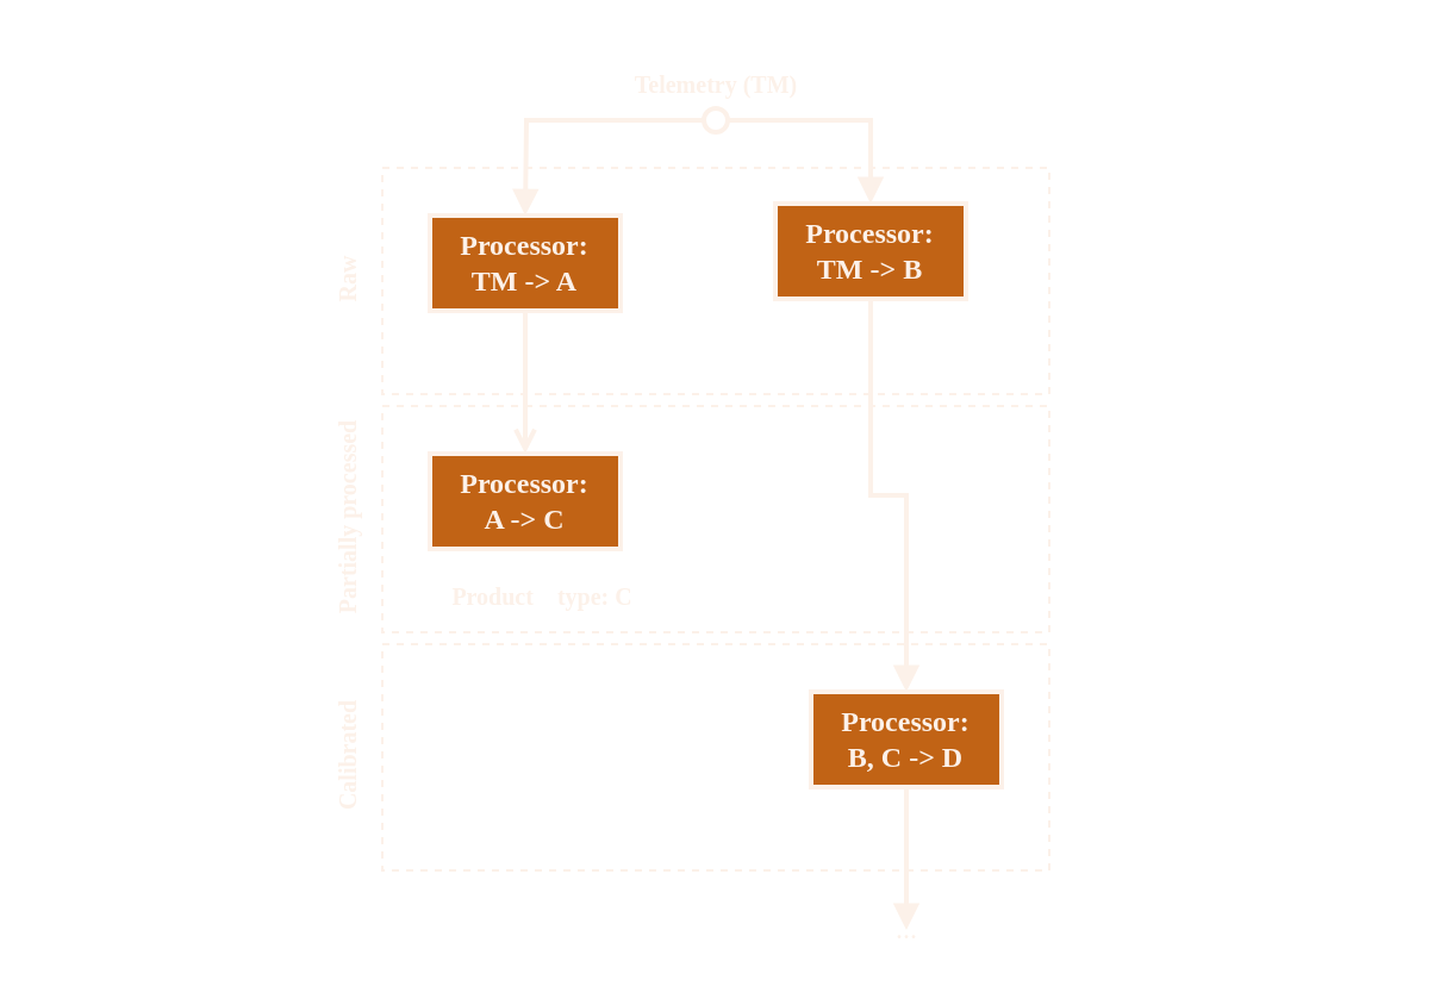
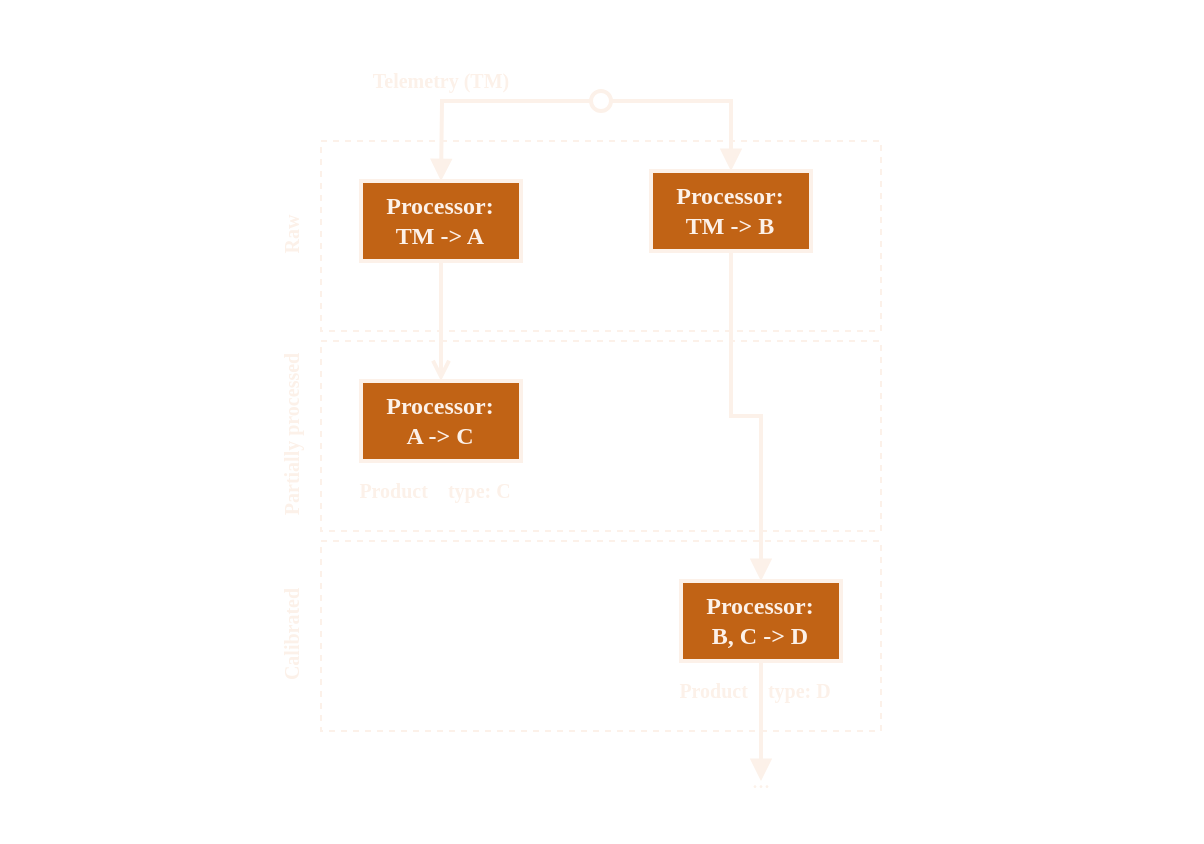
- <mxCell id="16" value="&lt;b&gt;&lt;font style=&quot;font-size: 10px&quot;&gt;Telemetry (TM)&lt;/font&gt;&lt;/b&gt;" style="text;html=1;align=center;verticalAlign=middle;resizable=0;points=[];autosize=1;fontSize=12;fontFamily=Fira Sans;fontColor=#FCF1E9;" vertex="1" parent="1"><mxGeometry x="260" y="25" width="80" height="20" as="geometry" /></mxCell>
+ <mxCell id="16" value="&lt;b&gt;&lt;font style=&quot;font-size: 10px&quot;&gt;Telemetry (TM)&lt;/font&gt;&lt;/b&gt;" style="text;html=1;align=center;verticalAlign=middle;resizable=0;points=[];autosize=1;fontSize=12;fontFamily=Fira Sans;fontColor=#FCF1E9;" vertex="1" parent="1"><mxGeometry x="180" y="30" width="80" height="20" as="geometry" /></mxCell>
- <mxCell id="15" value="&lt;b&gt;&lt;font style=&quot;font-size: 10px&quot;&gt;Product&amp;nbsp; &amp;nbsp; type: C&lt;/font&gt;&lt;/b&gt;" style="text;html=1;align=center;verticalAlign=middle;resizable=0;points=[];autosize=1;fontSize=12;fontFamily=Fira Sans;fontColor=#FCF1E9;" vertex="1" parent="1"><mxGeometry x="182" y="240" width="90" height="20" as="geometry" /></mxCell>
+ <mxCell id="15" value="&lt;b&gt;&lt;font style=&quot;font-size: 10px&quot;&gt;Product&amp;nbsp; &amp;nbsp; type: C&lt;/font&gt;&lt;/b&gt;" style="text;html=1;align=center;verticalAlign=middle;resizable=0;points=[];autosize=1;fontSize=12;fontFamily=Fira Sans;fontColor=#FCF1E9;" vertex="1" parent="1"><mxGeometry x="172" y="235" width="90" height="20" as="geometry" /></mxCell>
+ <mxCell id="17" value="&lt;b style=&quot;font-size: 10px;&quot;&gt;&lt;font style=&quot;font-size: 10px;&quot;&gt;Product&amp;nbsp; &amp;nbsp; type: D&lt;/font&gt;&lt;/b&gt;" style="text;html=1;align=center;verticalAlign=middle;resizable=0;points=[];autosize=1;fontSize=10;fontFamily=Fira Sans;fontColor=#FCF1E9;" vertex="1" parent="1"><mxGeometry x="332" y="335" width="90" height="20" as="geometry" /></mxCell>
